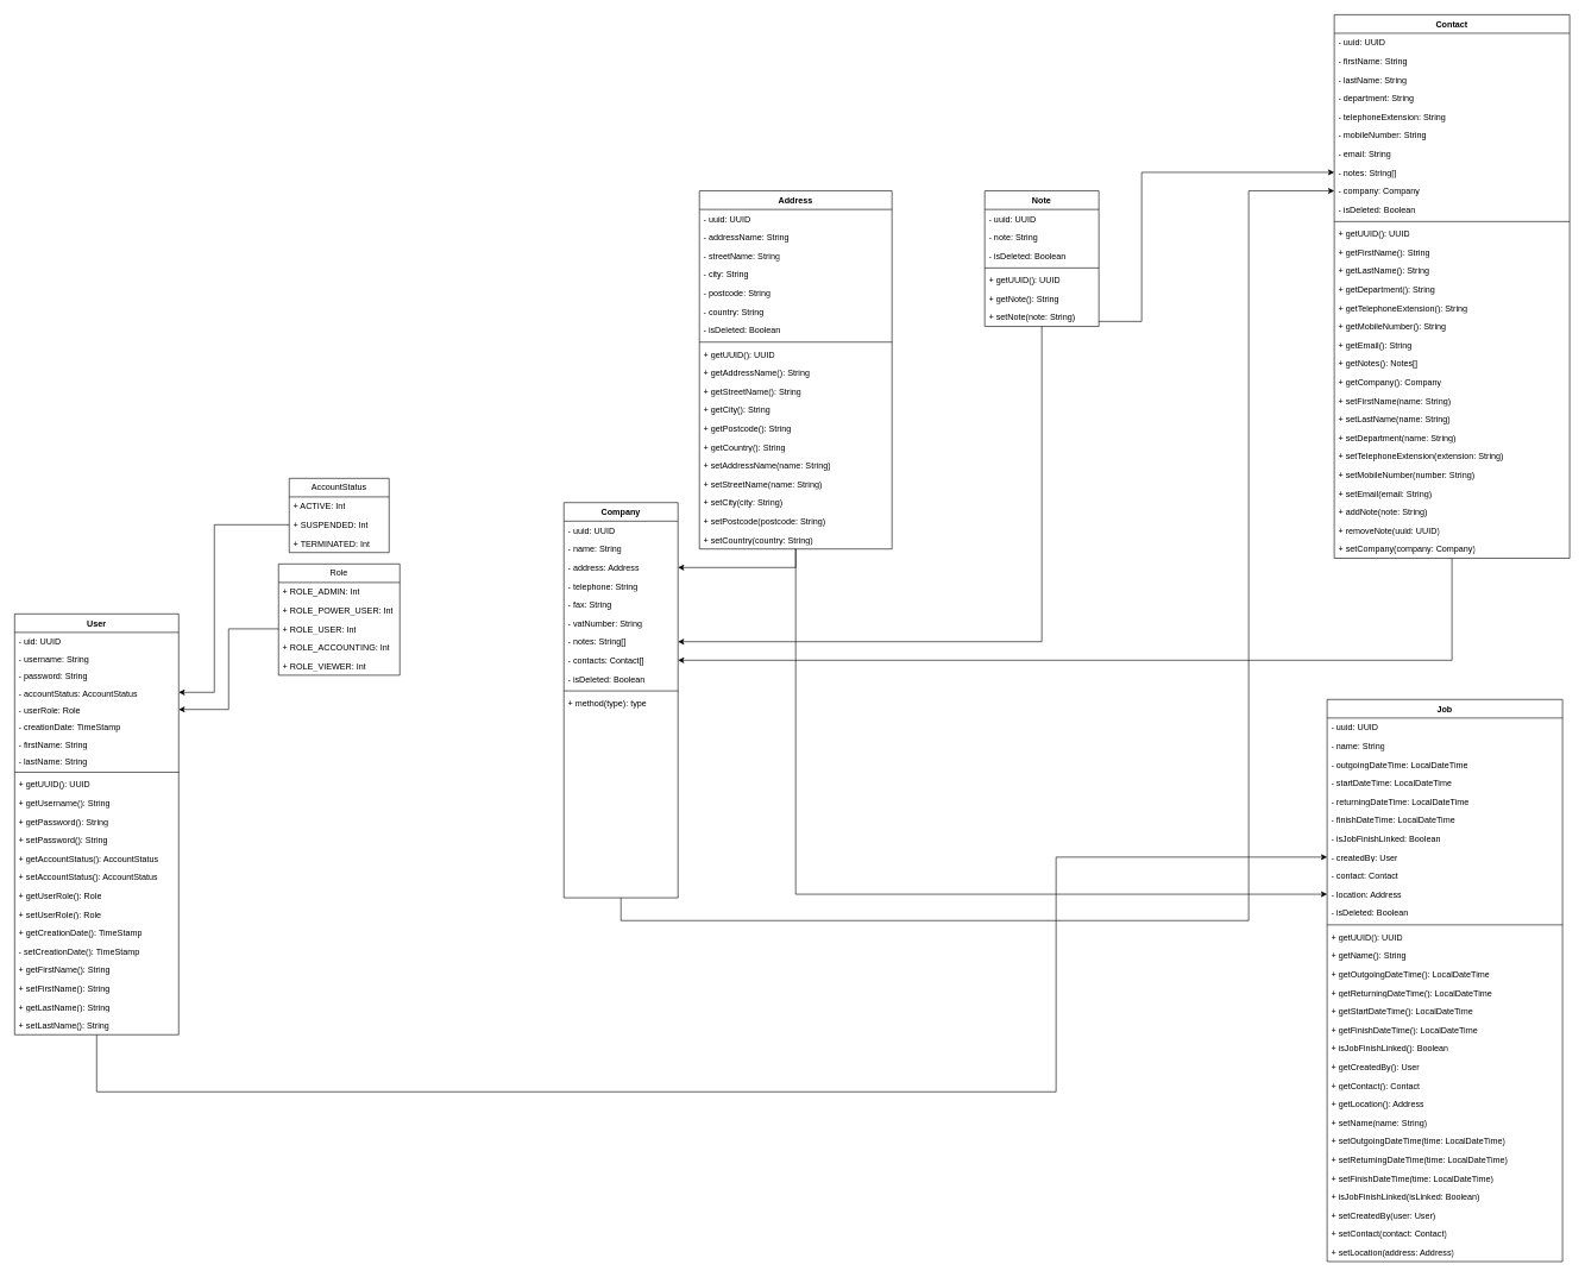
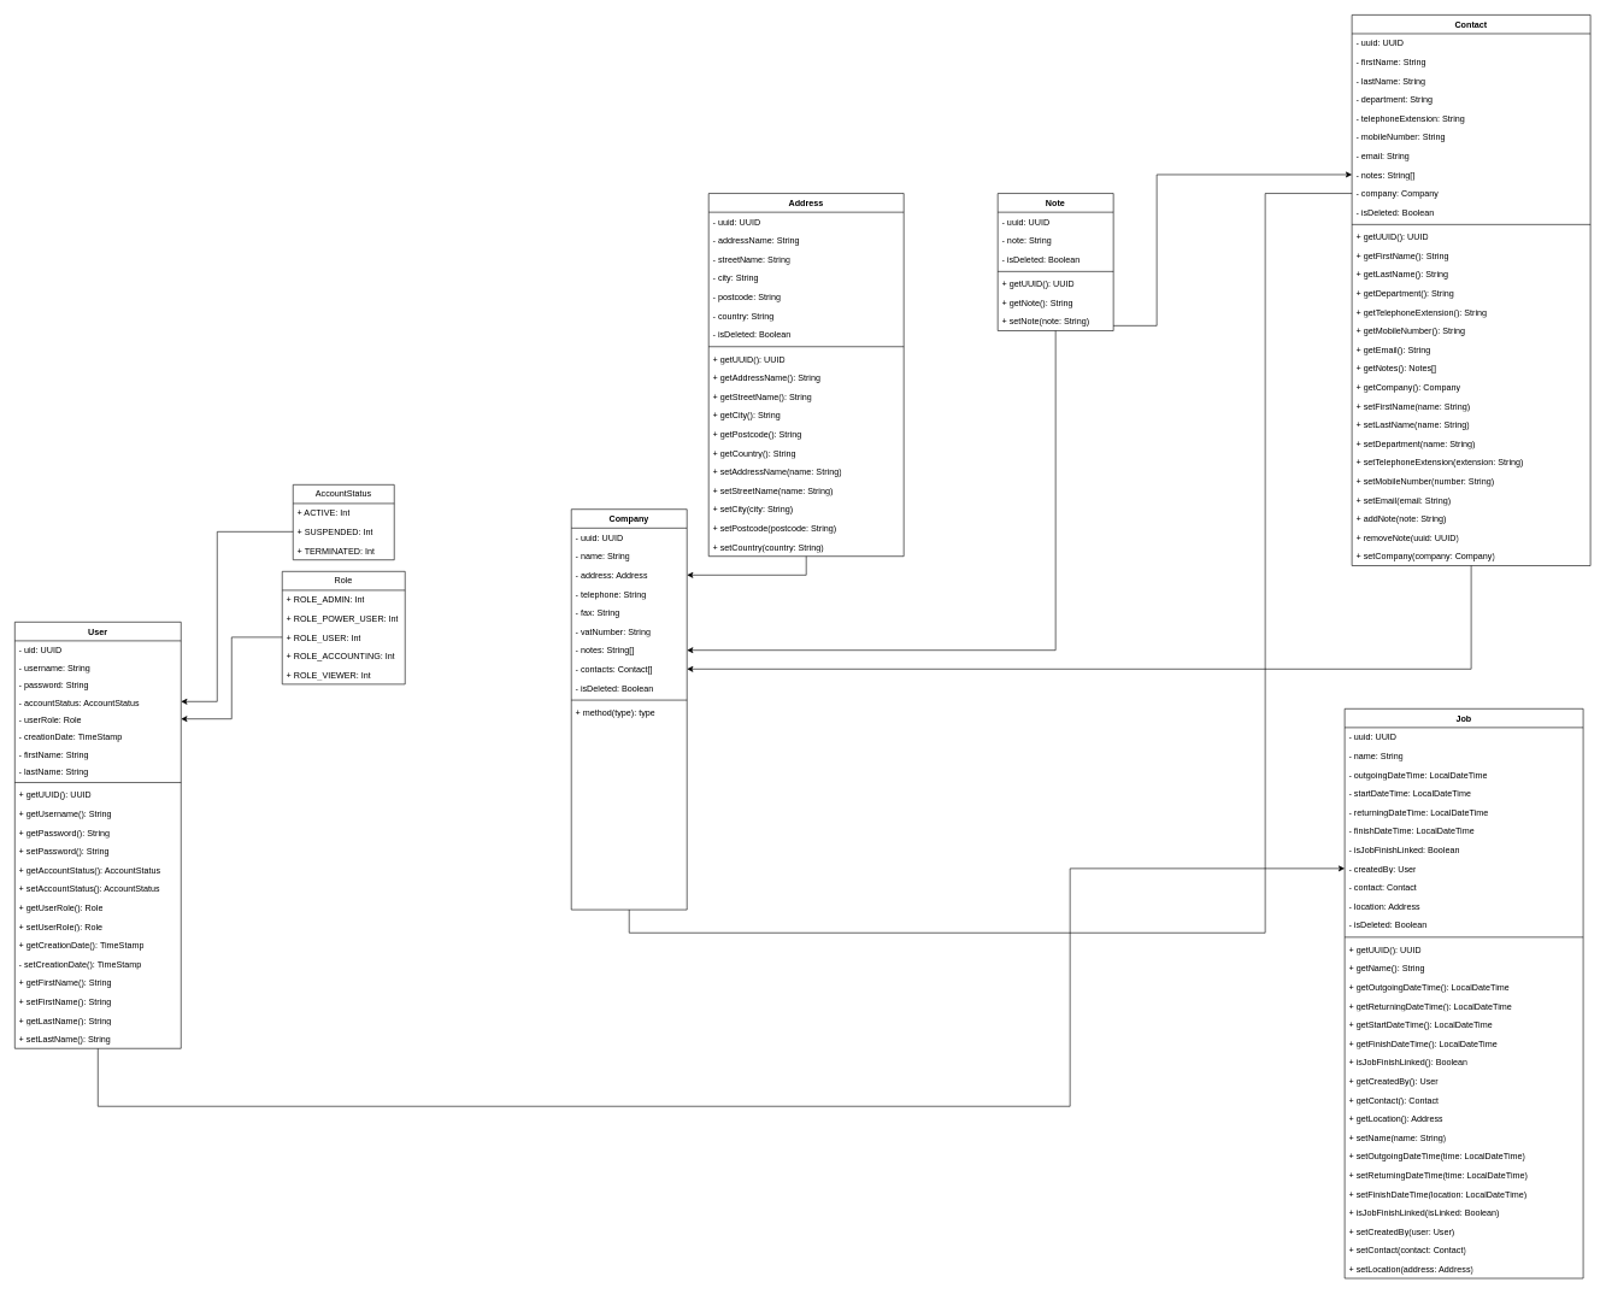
- <mxCell id="61" style="edgeStyle=orthogonalEdgeStyle;rounded=0;orthogonalLoop=1;jettySize=auto;html=1;entryX=0;entryY=0.5;entryDx=0;entryDy=0;" parent="1" source="62" target="94" edge="1"><mxGeometry relative="1" as="geometry"><Array as="points"><mxPoint x="870" y="1290" /><mxPoint x="1750" y="1290" /><mxPoint x="1750" y="267" /></Array></mxGeometry></mxCell>
+ <mxCell id="61" style="edgeStyle=orthogonalEdgeStyle;rounded=0;orthogonalLoop=1;jettySize=auto;html=1;entryX=0;entryY=0.5;entryDx=0;entryDy=0;endArrow=none;" parent="1" source="62" target="94" edge="1"><mxGeometry relative="1" as="geometry"><Array as="points"><mxPoint x="870" y="1290" /><mxPoint x="1750" y="1290" /><mxPoint x="1750" y="267" /></Array></mxGeometry></mxCell>
- <mxCell id="40" style="edgeStyle=orthogonalEdgeStyle;rounded=0;orthogonalLoop=1;jettySize=auto;html=1;entryX=0;entryY=0.5;entryDx=0;entryDy=0;" parent="1" source="41" target="135" edge="1"><mxGeometry relative="1" as="geometry" /></mxCell>
- <mxCell id="151" value="+ setFinishDateTime(time: LocalDateTime)" style="text;strokeColor=none;fillColor=none;align=left;verticalAlign=top;spacingLeft=4;spacingRight=4;overflow=hidden;rotatable=0;points=[[0,0.5],[1,0.5]];portConstraint=eastwest;whiteSpace=wrap;html=1;" parent="125" vertex="1"><mxGeometry y="658" width="330" height="26" as="geometry" /></mxCell>
+ <mxCell id="151" value="+ setFinishDateTime(location: LocalDateTime)" style="text;strokeColor=none;fillColor=none;align=left;verticalAlign=top;spacingLeft=4;spacingRight=4;overflow=hidden;rotatable=0;points=[[0,0.5],[1,0.5]];portConstraint=eastwest;whiteSpace=wrap;html=1;" parent="125" vertex="1"><mxGeometry y="658" width="330" height="26" as="geometry" /></mxCell>
